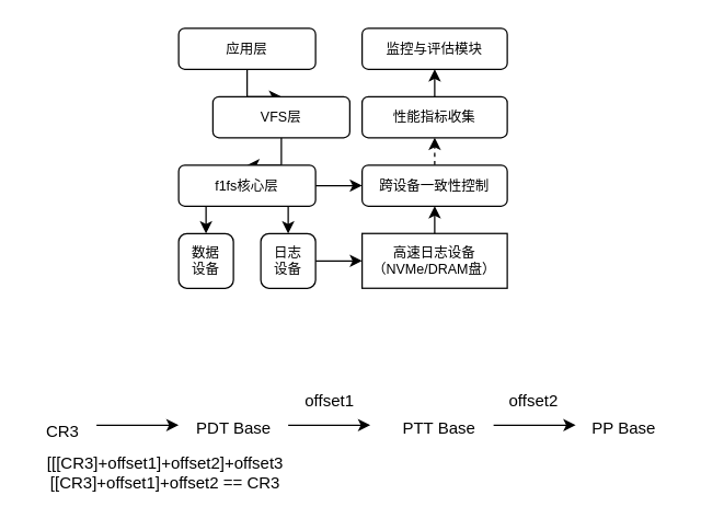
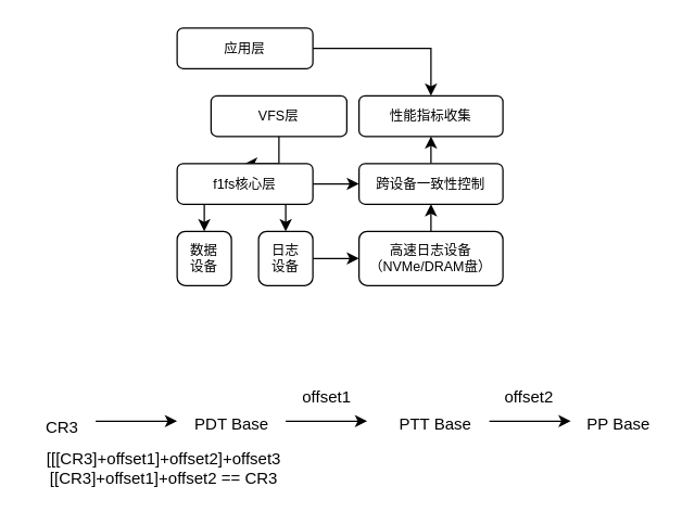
- <mxCell id="19" value="监控与评估模块" style="rounded=1;whiteSpace=wrap;html=1;fontColor=default;fontSize=10;" vertex="1" parent="1"><mxGeometry x="264" y="20" width="106" height="30" as="geometry" /></mxCell>
- <mxCell id="2" style="edgeStyle=orthogonalEdgeStyle;rounded=0;orthogonalLoop=1;jettySize=auto;html=1;entryX=0.5;entryY=0;entryDx=0;entryDy=0;fontColor=default;fontSize=10;" edge="1" parent="1" source="3" target="5"><mxGeometry relative="1" as="geometry" /></mxCell>
+ <mxCell id="2" style="edgeStyle=orthogonalEdgeStyle;rounded=0;orthogonalLoop=1;jettySize=auto;html=1;fontColor=default;fontSize=10;" edge="1" parent="1" source="3" target="18"><mxGeometry relative="1" as="geometry" /></mxCell>
- <mxCell id="17" style="edgeStyle=orthogonalEdgeStyle;rounded=0;orthogonalLoop=1;jettySize=auto;html=1;exitX=0.5;exitY=0;exitDx=0;exitDy=0;entryX=0.5;entryY=1;entryDx=0;entryDy=0;fontColor=default;fontSize=10;" edge="1" parent="1" source="18" target="19"><mxGeometry relative="1" as="geometry" /></mxCell>
- <mxCell id="15" style="edgeStyle=orthogonalEdgeStyle;rounded=0;orthogonalLoop=1;jettySize=auto;html=1;exitX=0.5;exitY=0;exitDx=0;exitDy=0;entryX=0.5;entryY=1;entryDx=0;entryDy=0;fontColor=default;fontSize=10;dashed=1;" edge="1" parent="1" source="16" target="18"><mxGeometry relative="1" as="geometry" /></mxCell>
+ <mxCell id="15" style="edgeStyle=orthogonalEdgeStyle;rounded=0;orthogonalLoop=1;jettySize=auto;html=1;exitX=0.5;exitY=0;exitDx=0;exitDy=0;entryX=0.5;entryY=1;entryDx=0;entryDy=0;fontColor=default;fontSize=10;" edge="1" parent="1" source="16" target="18"><mxGeometry relative="1" as="geometry" /></mxCell>
- <mxCell id="14" value="高速日志设备&lt;div&gt;（NVMe/DRAM盘）&lt;/div&gt;" style="whiteSpace=wrap;html=1;fontColor=default;fontSize=10;rounded=0;" vertex="1" parent="1"><mxGeometry x="264" y="170" width="106" height="40" as="geometry" /></mxCell>
+ <mxCell id="14" value="高速日志设备&lt;div&gt;（NVMe/DRAM盘）&lt;/div&gt;" style="rounded=1;whiteSpace=wrap;html=1;fontColor=default;fontSize=10;" vertex="1" parent="1"><mxGeometry x="264" y="170" width="106" height="40" as="geometry" /></mxCell>
